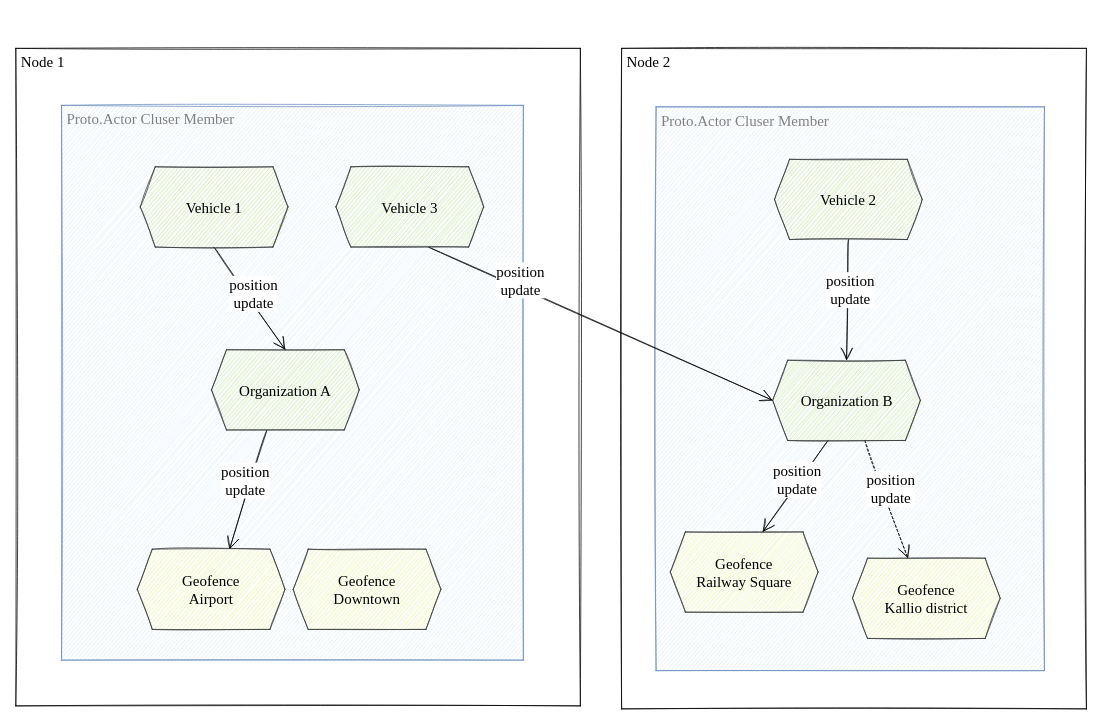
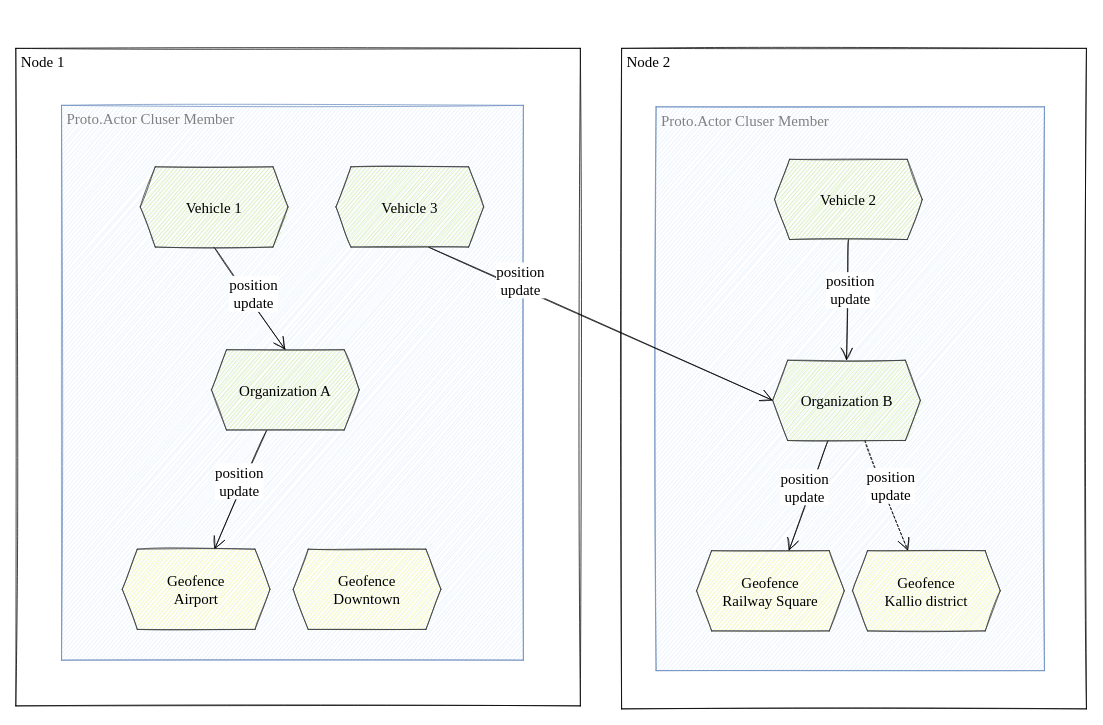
- <mxCell id="25" value="Geofence&lt;br&gt;Railway Square" style="shape=hexagon;perimeter=hexagonPerimeter2;whiteSpace=wrap;html=1;fixedSize=1;sketch=1;hachureGap=4;pointerEvents=0;fontFamily=Architects Daughter;fontSource=https%3A%2F%2Ffonts.googleapis.com%2Fcss%3Ffamily%3DArchitects%2BDaughter;fontSize=20;strokeColor=#36393d;align=center;verticalAlign=middle;rounded=0;fillColor=#ffff88;" vertex="1" parent="1"><mxGeometry x="893" y="709" width="197" height="107" as="geometry" /></mxCell>
+ <mxCell id="25" value="Geofence&lt;br&gt;Railway Square" style="shape=hexagon;perimeter=hexagonPerimeter2;whiteSpace=wrap;html=1;fixedSize=1;sketch=1;hachureGap=4;pointerEvents=0;fontFamily=Architects Daughter;fontSource=https%3A%2F%2Ffonts.googleapis.com%2Fcss%3Ffamily%3DArchitects%2BDaughter;fontSize=20;strokeColor=#36393d;align=center;verticalAlign=middle;rounded=0;fillColor=#ffff88;" vertex="1" parent="1"><mxGeometry x="928" y="734" width="197" height="107" as="geometry" /></mxCell>
- <mxCell id="18" value="Geofence&lt;br&gt;Airport" style="shape=hexagon;perimeter=hexagonPerimeter2;whiteSpace=wrap;html=1;fixedSize=1;sketch=1;hachureGap=4;pointerEvents=0;fontFamily=Architects Daughter;fontSource=https%3A%2F%2Ffonts.googleapis.com%2Fcss%3Ffamily%3DArchitects%2BDaughter;fontSize=20;strokeColor=#36393d;align=center;verticalAlign=middle;rounded=0;fillColor=#ffff88;" vertex="1" parent="1"><mxGeometry x="182" y="732" width="197" height="107" as="geometry" /></mxCell>
+ <mxCell id="18" value="Geofence&lt;br&gt;Airport" style="shape=hexagon;perimeter=hexagonPerimeter2;whiteSpace=wrap;html=1;fixedSize=1;sketch=1;hachureGap=4;pointerEvents=0;fontFamily=Architects Daughter;fontSource=https%3A%2F%2Ffonts.googleapis.com%2Fcss%3Ffamily%3DArchitects%2BDaughter;fontSize=20;strokeColor=#36393d;align=center;verticalAlign=middle;rounded=0;fillColor=#ffff88;" vertex="1" parent="1"><mxGeometry x="162" y="732" width="197" height="107" as="geometry" /></mxCell>
- <mxCell id="26" value="Geofence&lt;br&gt;Kallio district" style="shape=hexagon;perimeter=hexagonPerimeter2;whiteSpace=wrap;html=1;fixedSize=1;sketch=1;hachureGap=4;pointerEvents=0;fontFamily=Architects Daughter;fontSource=https%3A%2F%2Ffonts.googleapis.com%2Fcss%3Ffamily%3DArchitects%2BDaughter;fontSize=20;strokeColor=#36393d;align=center;verticalAlign=middle;rounded=0;fillColor=#ffff88;" vertex="1" parent="1"><mxGeometry x="1136" y="744" width="197" height="107" as="geometry" /></mxCell>
+ <mxCell id="26" value="Geofence&lt;br&gt;Kallio district" style="shape=hexagon;perimeter=hexagonPerimeter2;whiteSpace=wrap;html=1;fixedSize=1;sketch=1;hachureGap=4;pointerEvents=0;fontFamily=Architects Daughter;fontSource=https%3A%2F%2Ffonts.googleapis.com%2Fcss%3Ffamily%3DArchitects%2BDaughter;fontSize=20;strokeColor=#36393d;align=center;verticalAlign=middle;rounded=0;fillColor=#ffff88;" vertex="1" parent="1"><mxGeometry x="1136" y="734" width="197" height="107" as="geometry" /></mxCell>
